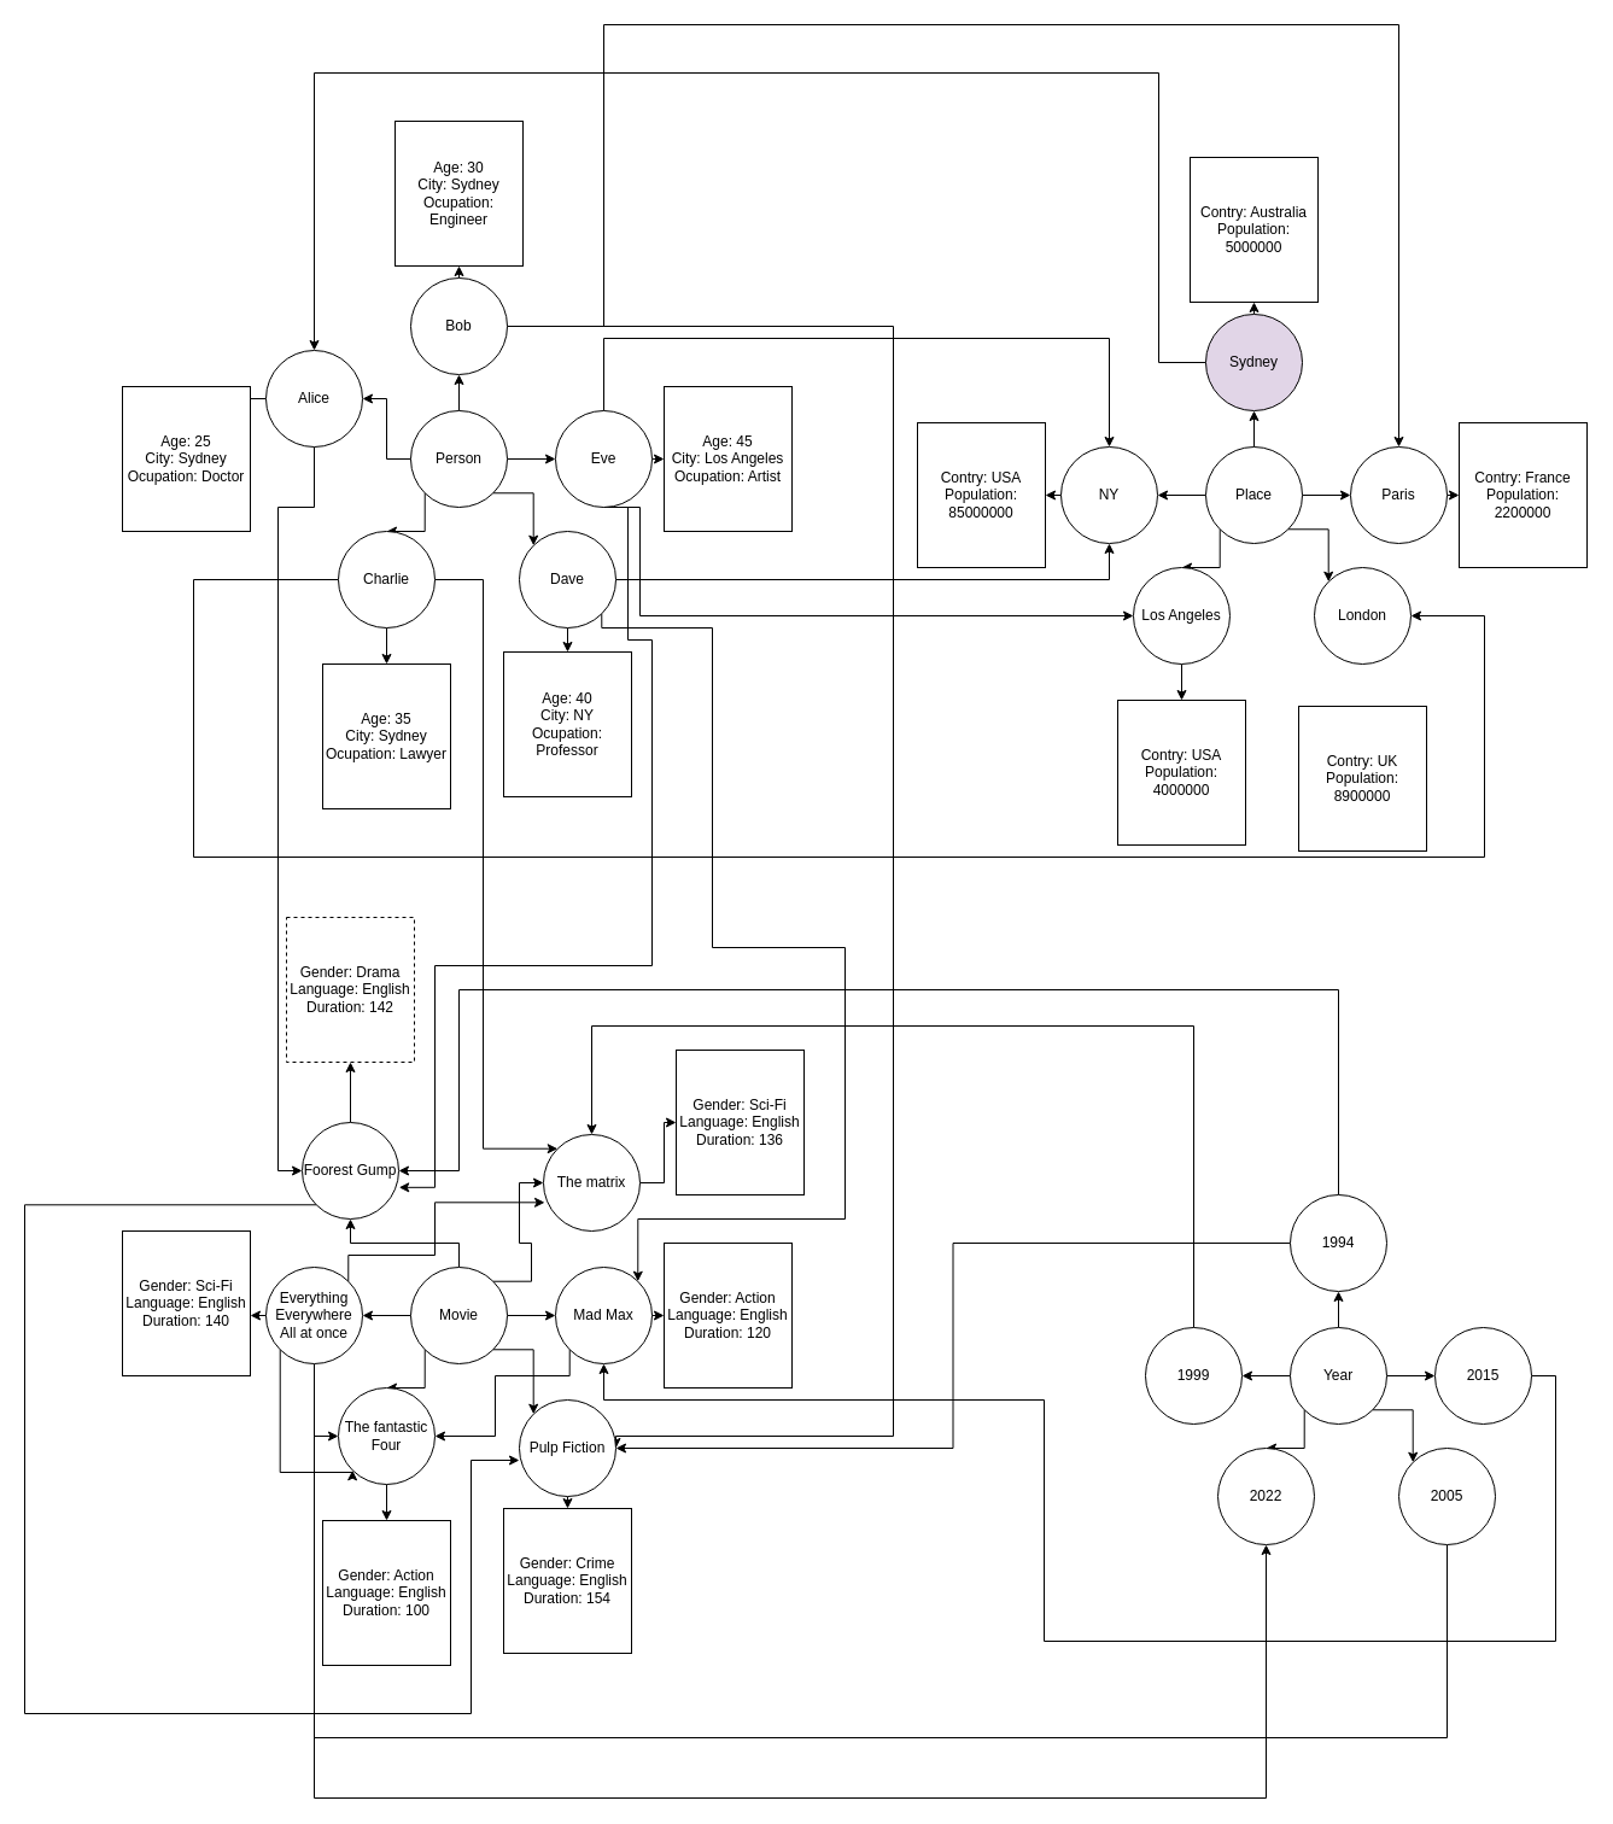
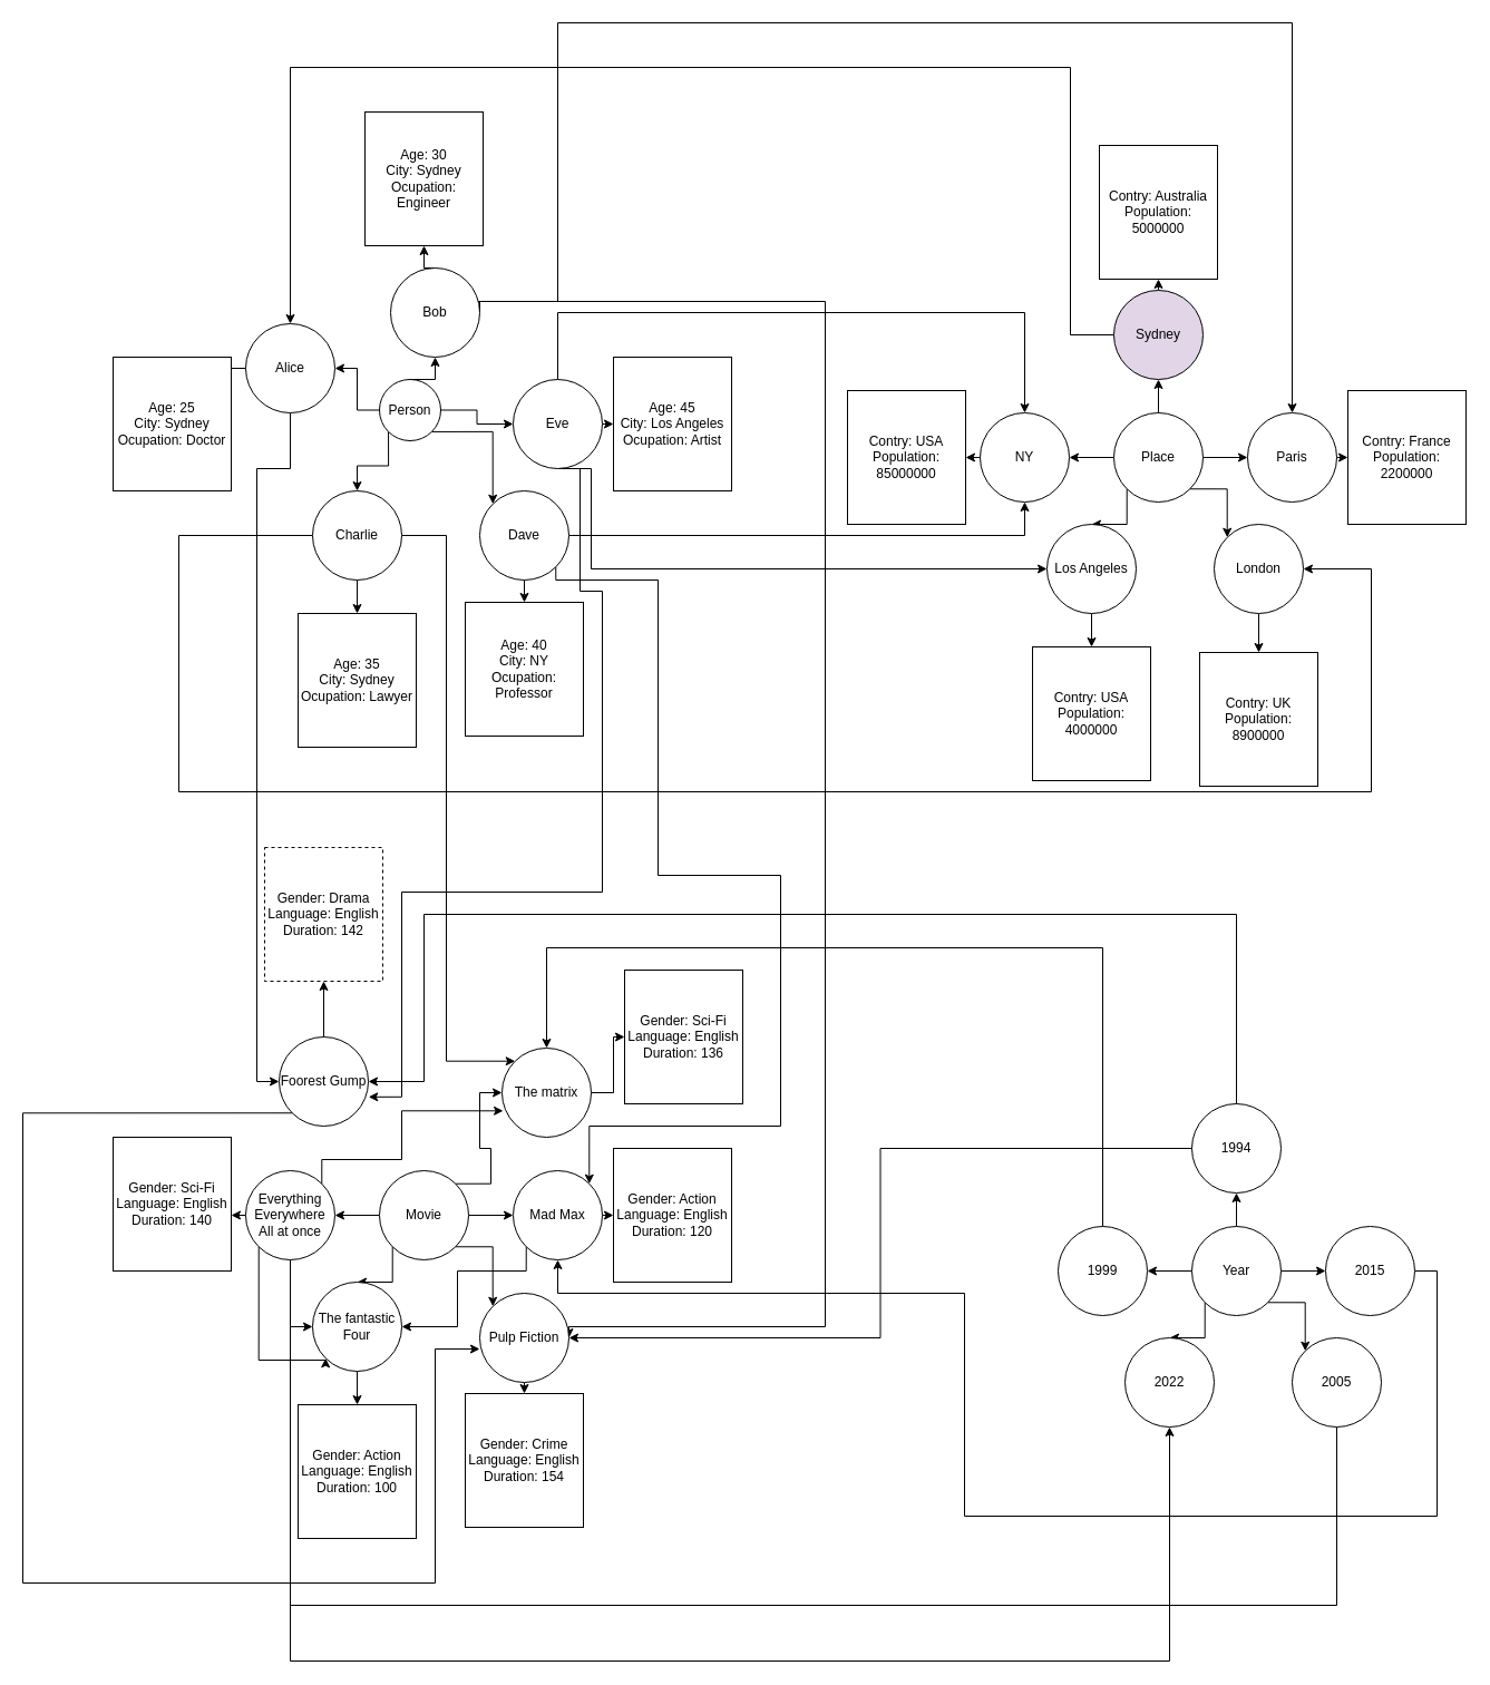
- <mxCell id="14" value="Bob" style="ellipse;whiteSpace=wrap;html=1;aspect=fixed;" vertex="1" parent="1"><mxGeometry x="340" y="230" width="80" height="80" as="geometry" /></mxCell>
+ <mxCell id="14" value="Bob" style="ellipse;whiteSpace=wrap;html=1;aspect=fixed;" vertex="1" parent="1"><mxGeometry x="350" y="240" width="80" height="80" as="geometry" /></mxCell>
- <mxCell id="7" value="Person" style="ellipse;whiteSpace=wrap;html=1;aspect=fixed;" vertex="1" parent="1"><mxGeometry x="340" y="340" width="80" height="80" as="geometry" /></mxCell>
+ <mxCell id="7" value="Person" style="ellipse;whiteSpace=wrap;html=1;aspect=fixed;" vertex="1" parent="1"><mxGeometry x="340" y="340" width="55" height="55" as="geometry" /></mxCell>
+ <mxCell id="46" style="edgeStyle=orthogonalEdgeStyle;rounded=0;orthogonalLoop=1;jettySize=auto;html=1;exitX=0.5;exitY=1;exitDx=0;exitDy=0;entryX=0.5;entryY=0;entryDx=0;entryDy=0;" edge="1" parent="1" source="47" target="52"><mxGeometry relative="1" as="geometry" /></mxCell>
- <mxCell id="55" style="edgeStyle=orthogonalEdgeStyle;rounded=0;orthogonalLoop=1;jettySize=auto;html=1;exitX=0.5;exitY=0;exitDx=0;exitDy=0;entryX=0.5;entryY=1;entryDx=0;entryDy=0;" edge="1" parent="1" source="61" target="69"><mxGeometry relative="1" as="geometry" /></mxCell>
